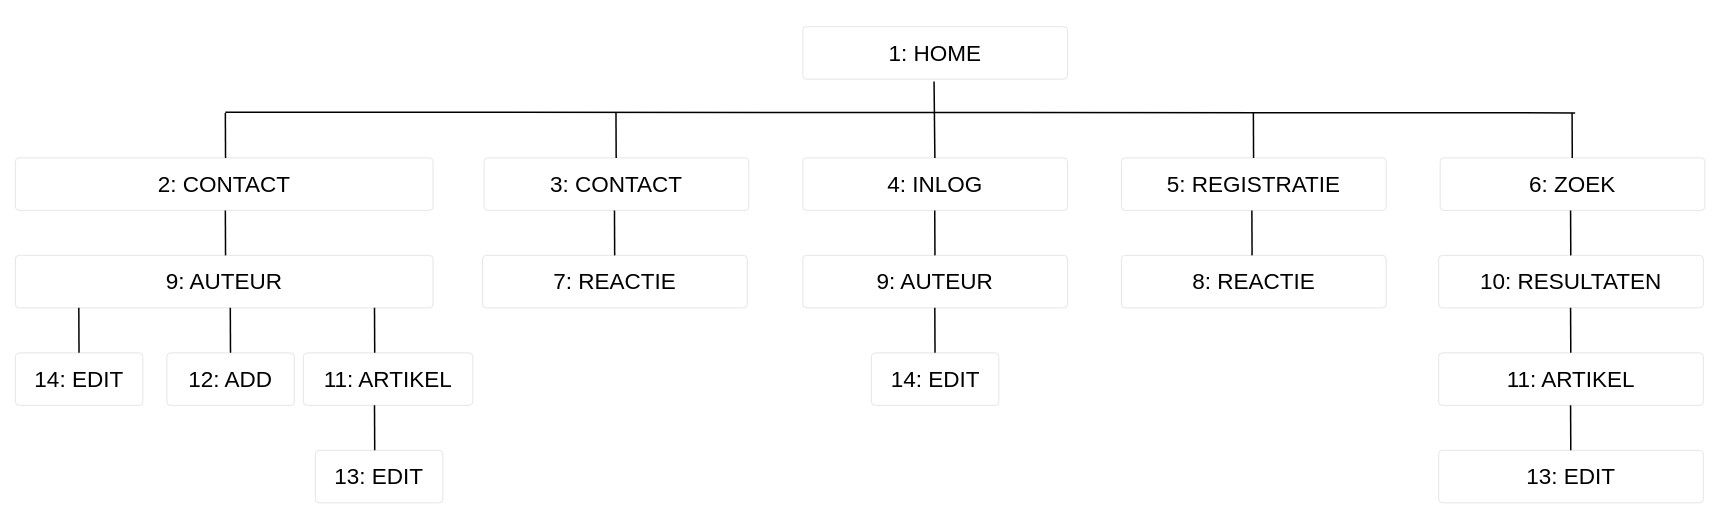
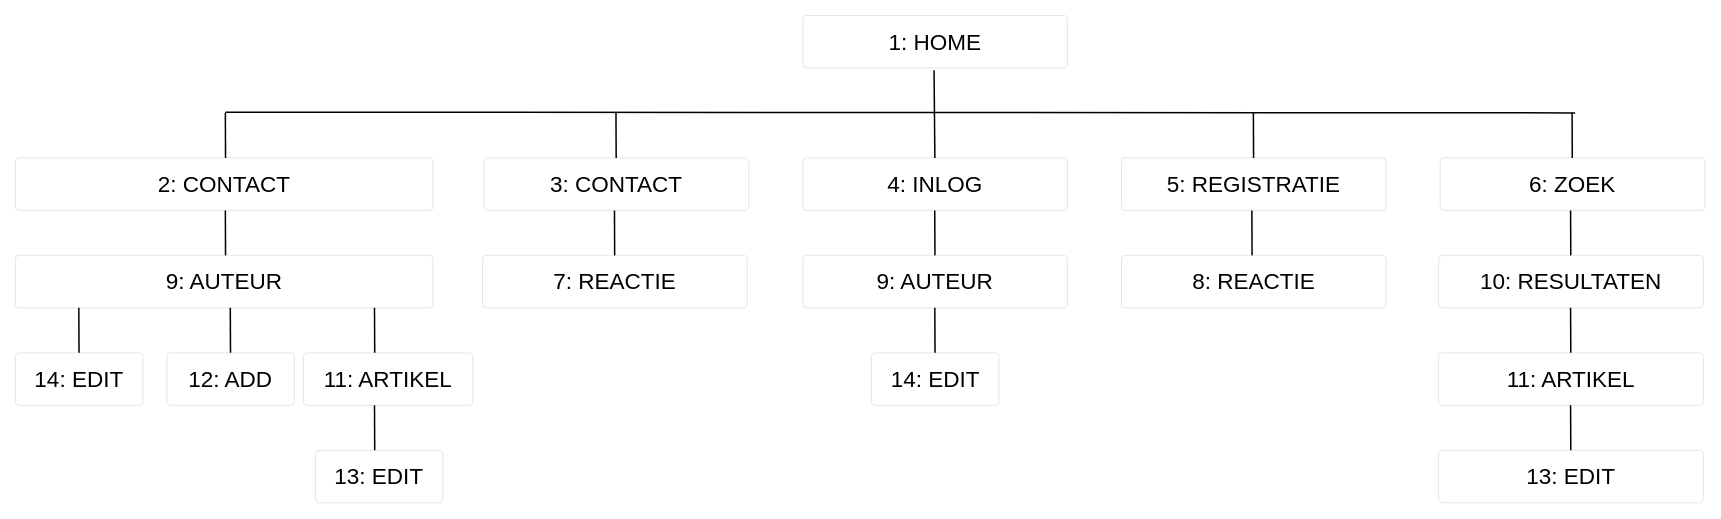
- <mxCell id="2" value="&lt;div&gt;&lt;span style=&quot;font-size: 30px&quot;&gt;1:&amp;nbsp;&lt;/span&gt;&lt;span style=&quot;font-size: 30px&quot;&gt;HOME&lt;/span&gt;&lt;/div&gt;" style="html=1;shadow=0;dashed=0;shape=mxgraph.bootstrap.rrect;rSize=5;fontSize=12;strokeColor=#dddddd;align=center;spacing=10;verticalAlign=middle;whiteSpace=wrap;rounded=0;" parent="1" vertex="1"><mxGeometry x="1070" y="35" width="353" height="70" as="geometry" /></mxCell>
+ <mxCell id="2" value="&lt;div&gt;&lt;span style=&quot;font-size: 30px&quot;&gt;1:&amp;nbsp;&lt;/span&gt;&lt;span style=&quot;font-size: 30px&quot;&gt;HOME&lt;/span&gt;&lt;/div&gt;" style="html=1;shadow=0;dashed=0;shape=mxgraph.bootstrap.rrect;rSize=5;fontSize=12;strokeColor=#dddddd;align=center;spacing=10;verticalAlign=middle;whiteSpace=wrap;rounded=0;" parent="1" vertex="1"><mxGeometry x="1070" y="20" width="353" height="70" as="geometry" /></mxCell>
